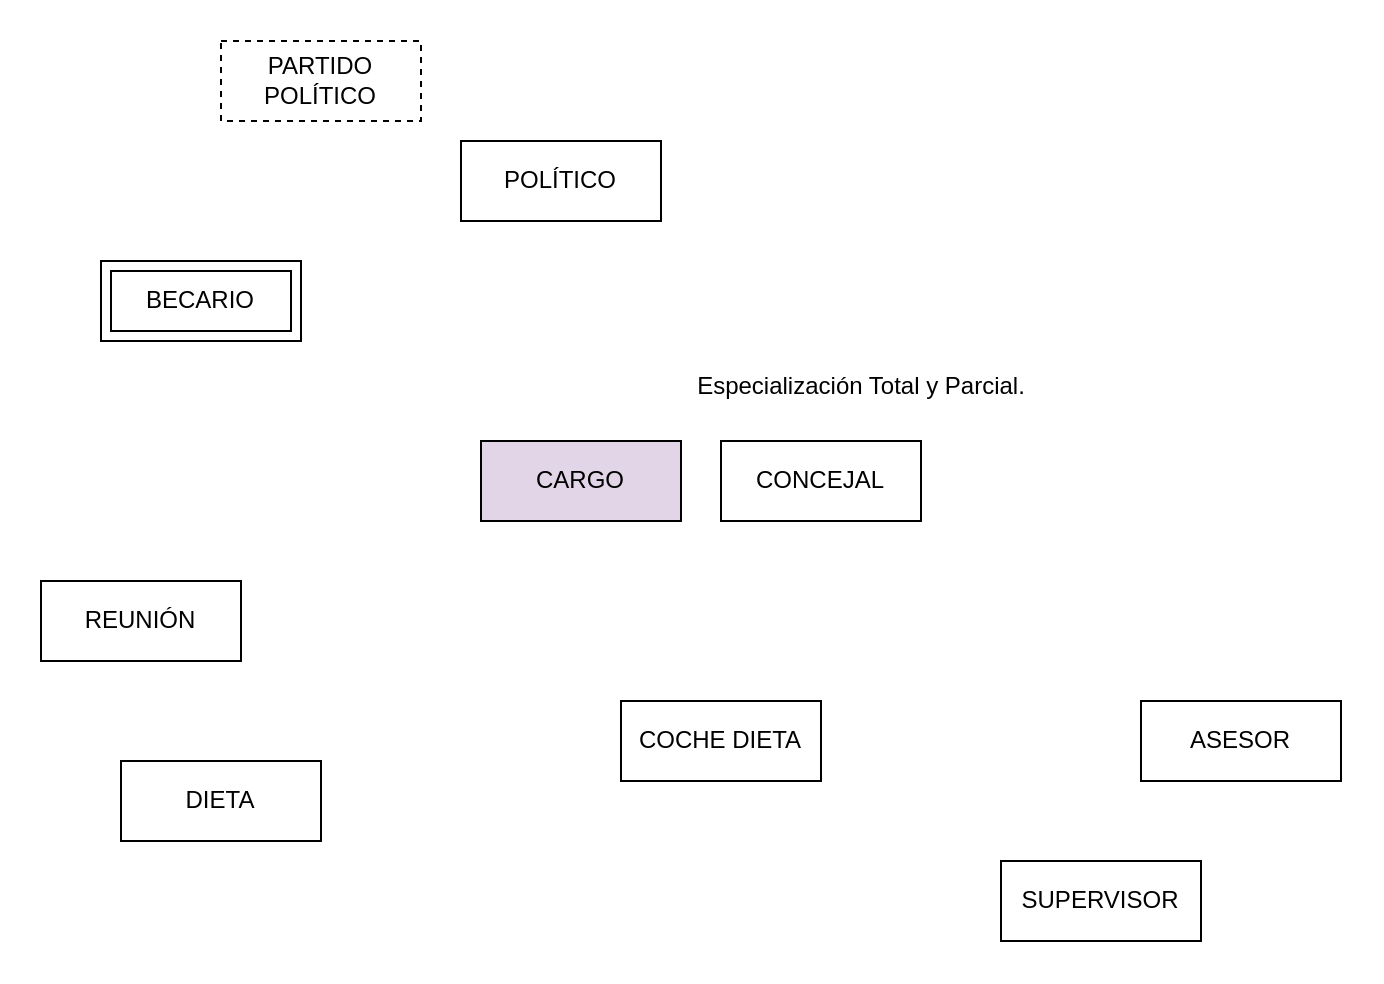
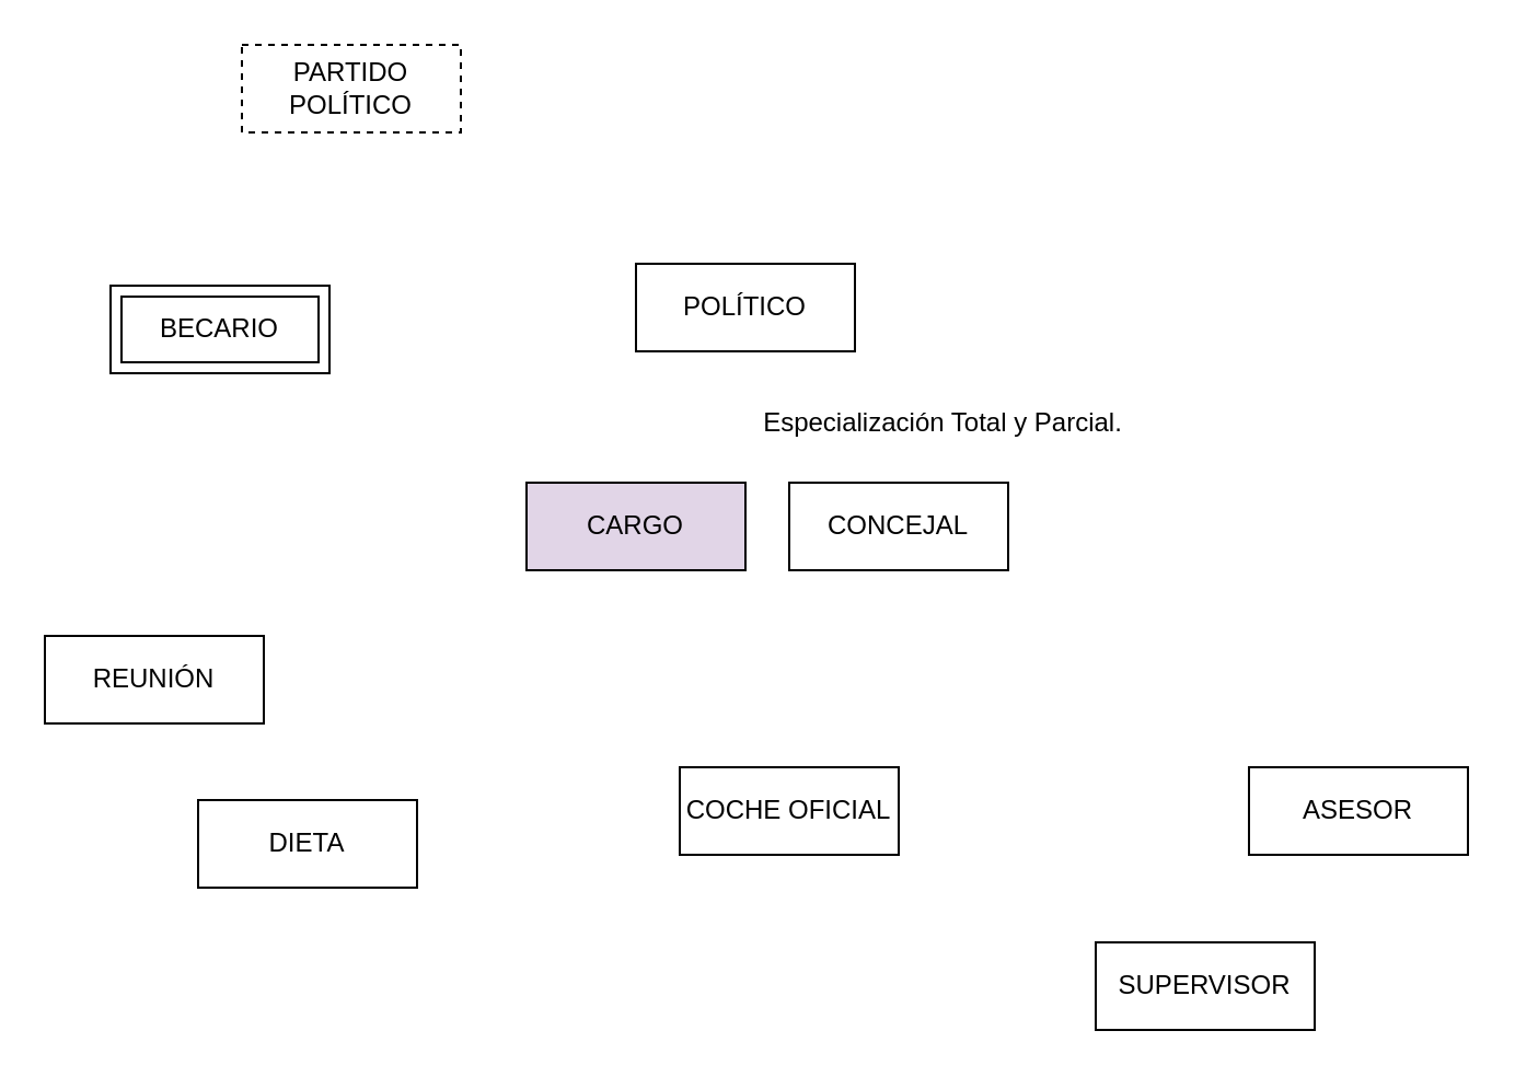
- <mxCell id="2" value="POLÍTICO" style="rounded=0;whiteSpace=wrap;html=1;" vertex="1" parent="1"><mxGeometry x="230" y="70" width="100" height="40" as="geometry" /></mxCell>
+ <mxCell id="2" value="POLÍTICO" style="rounded=0;whiteSpace=wrap;html=1;" vertex="1" parent="1"><mxGeometry x="290" y="120" width="100" height="40" as="geometry" /></mxCell>
- <mxCell id="6" value="COCHE DIETA" style="rounded=0;whiteSpace=wrap;html=1;" vertex="1" parent="1"><mxGeometry x="310" y="350" width="100" height="40" as="geometry" /></mxCell>
+ <mxCell id="6" value="COCHE OFICIAL" style="rounded=0;whiteSpace=wrap;html=1;" vertex="1" parent="1"><mxGeometry x="310" y="350" width="100" height="40" as="geometry" /></mxCell>
- <mxCell id="12" value="DIETA" style="rounded=0;whiteSpace=wrap;html=1;" vertex="1" parent="1"><mxGeometry x="60" y="380" width="100" height="40" as="geometry" /></mxCell>
+ <mxCell id="12" value="DIETA" style="rounded=0;whiteSpace=wrap;html=1;" vertex="1" parent="1"><mxGeometry x="90" y="365" width="100" height="40" as="geometry" /></mxCell>
